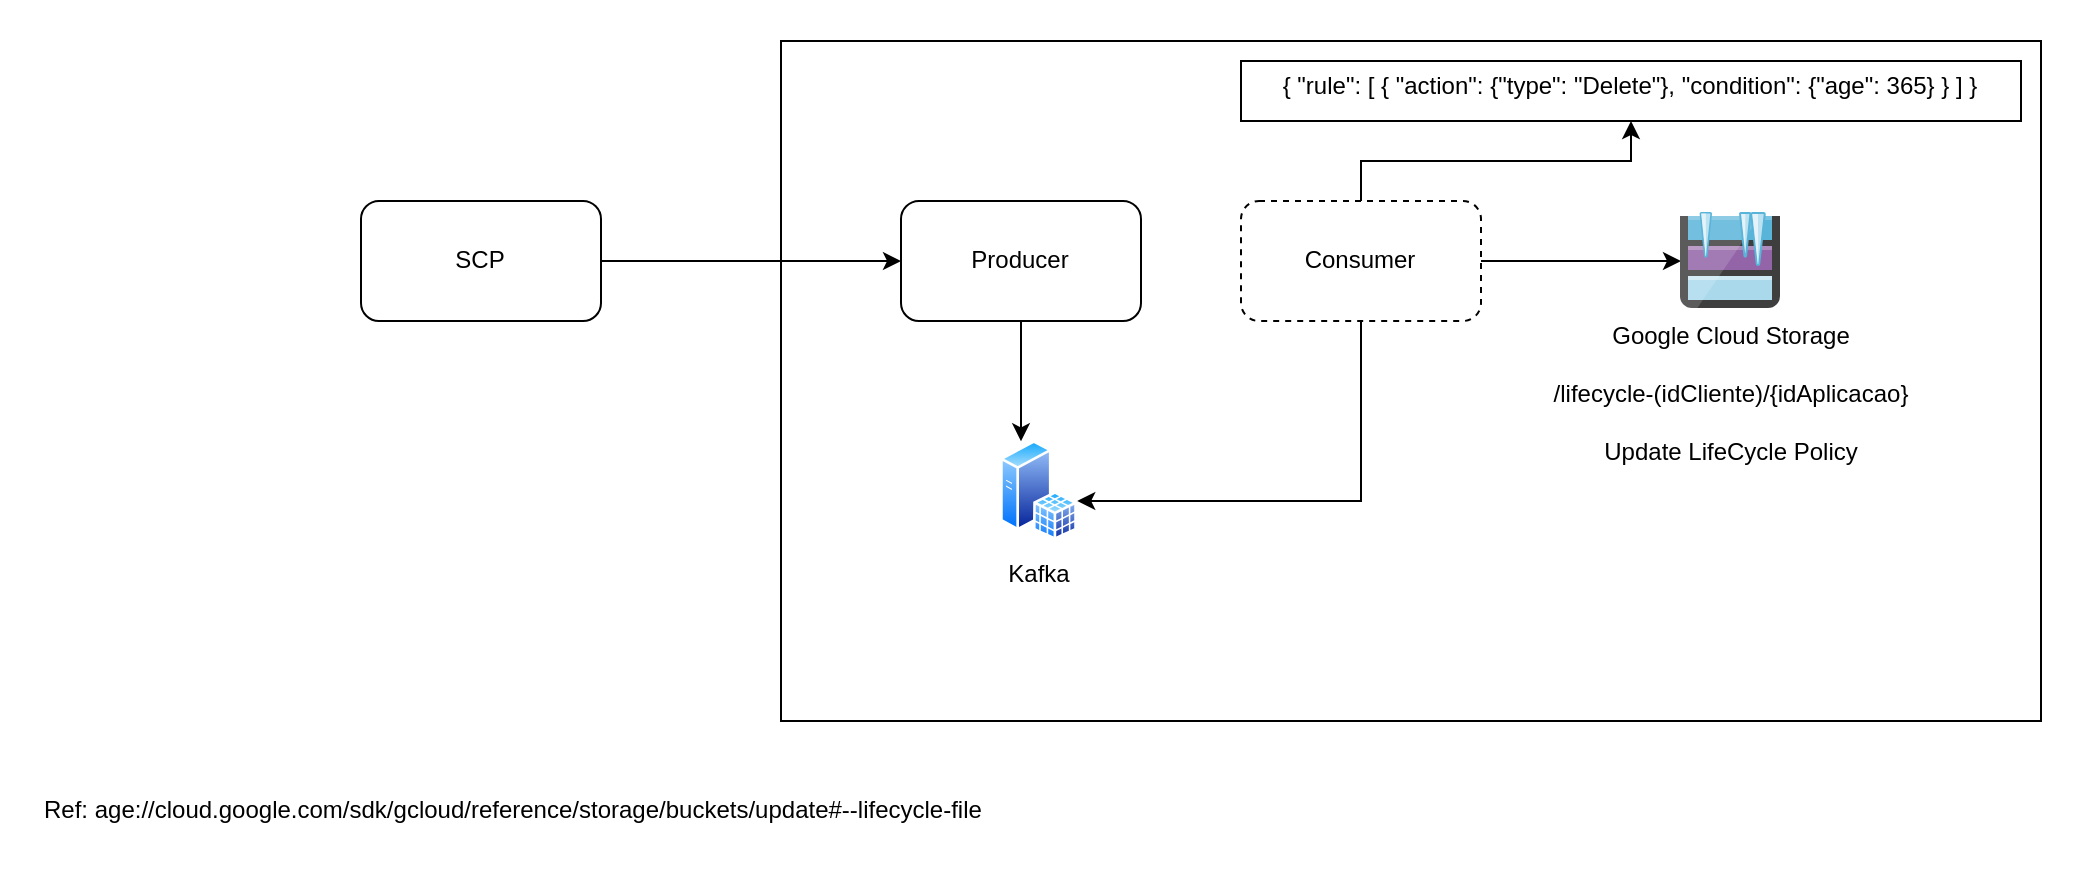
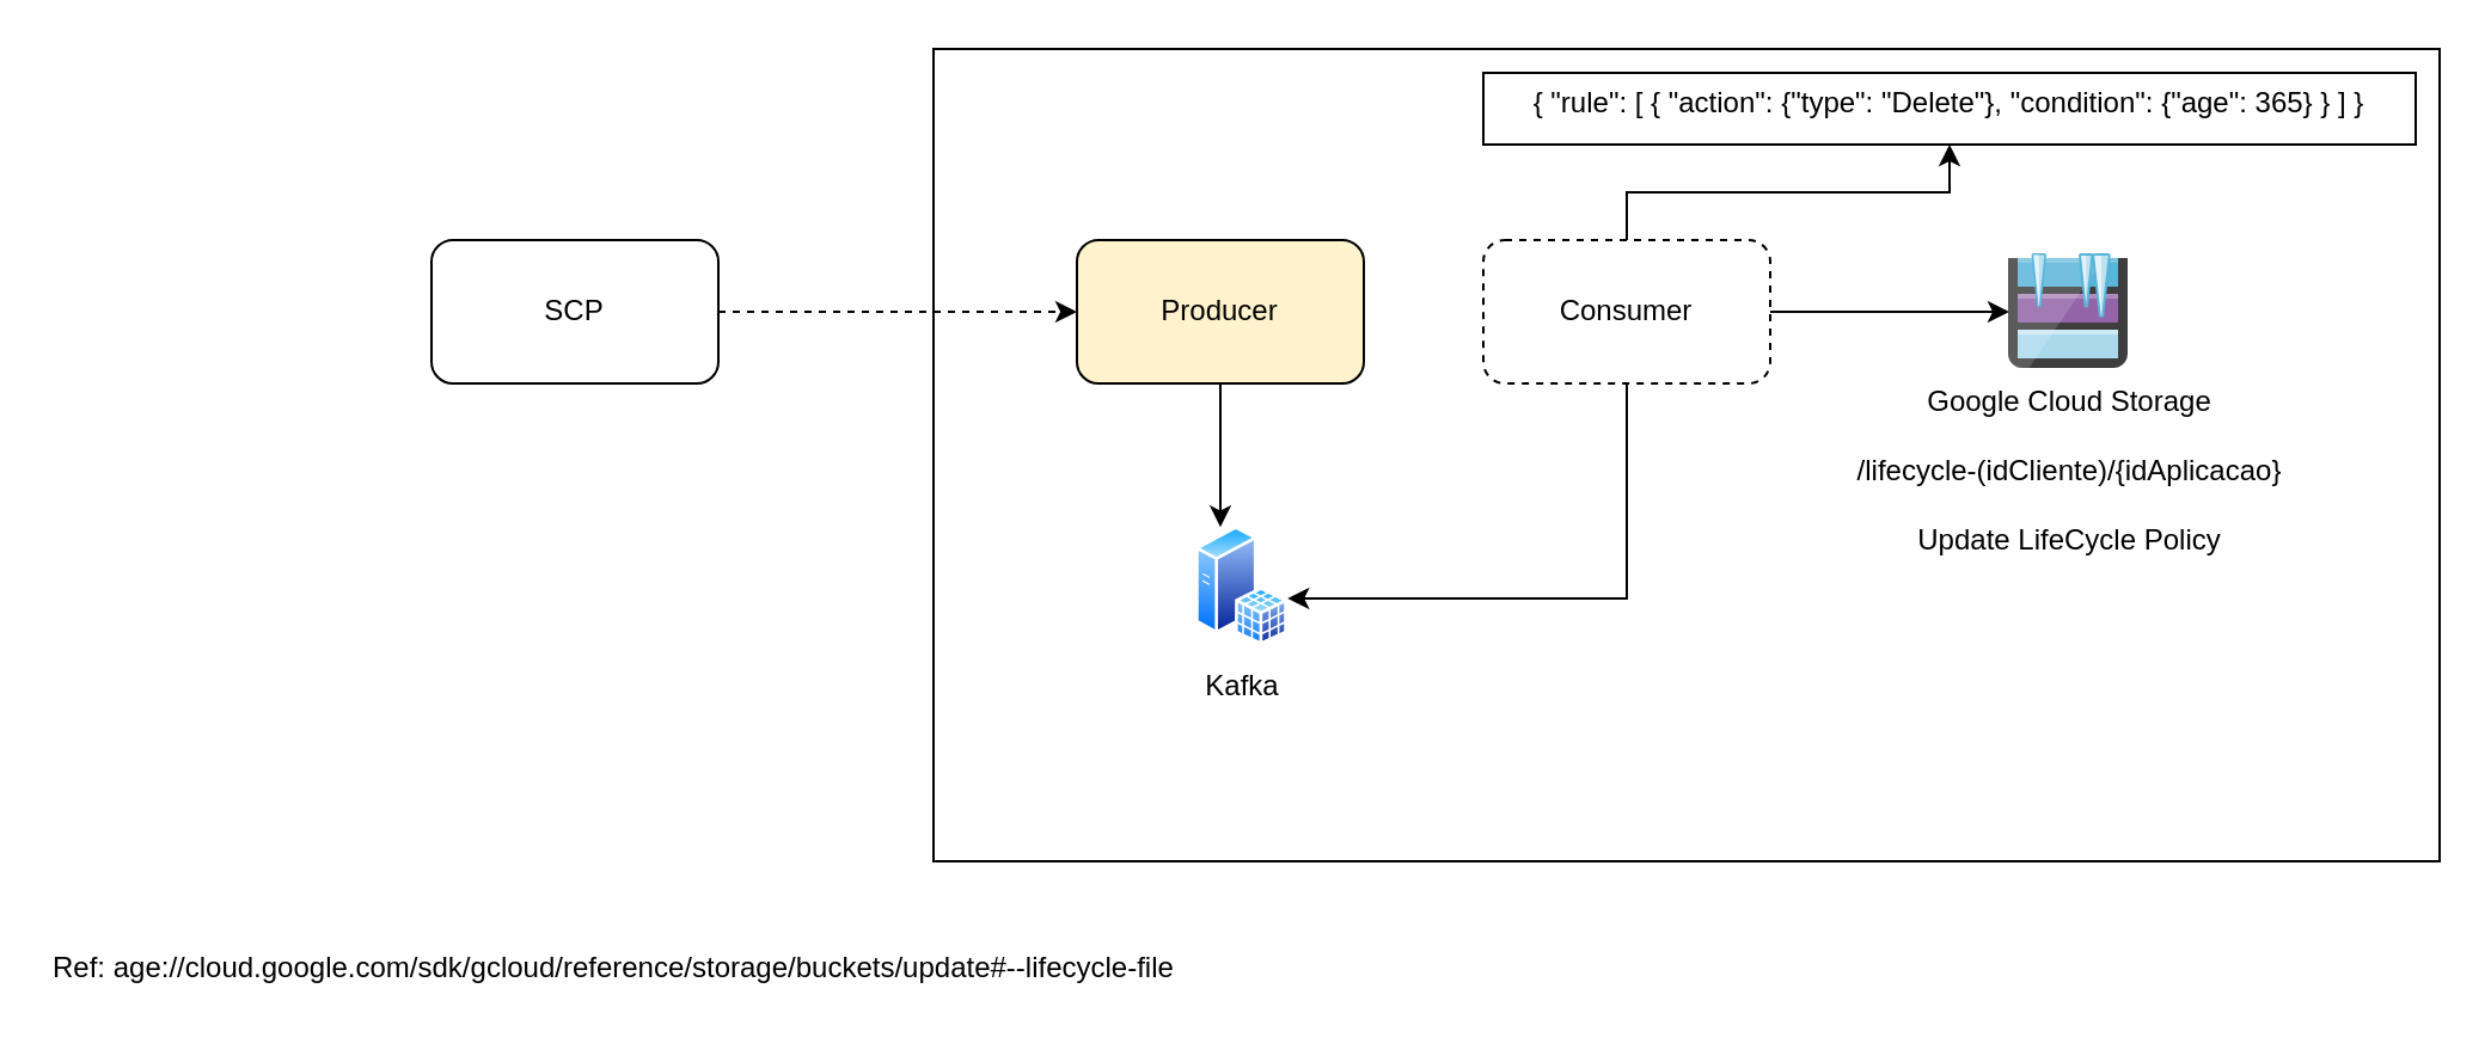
- <mxCell id="4" style="edgeStyle=orthogonalEdgeStyle;rounded=0;orthogonalLoop=1;jettySize=auto;html=1;" edge="1" parent="1" source="2" target="6"><mxGeometry relative="1" as="geometry" /></mxCell>
+ <mxCell id="4" style="edgeStyle=orthogonalEdgeStyle;rounded=0;orthogonalLoop=1;jettySize=auto;html=1;dashed=1;" edge="1" parent="1" source="2" target="6"><mxGeometry relative="1" as="geometry" /></mxCell>
- <mxCell id="6" value="Producer" style="rounded=1;whiteSpace=wrap;html=1;" vertex="1" parent="1"><mxGeometry x="450" y="100" width="120" height="60" as="geometry" /></mxCell>
+ <mxCell id="6" value="Producer" style="rounded=1;whiteSpace=wrap;html=1;fillColor=#fff2cc;" vertex="1" parent="1"><mxGeometry x="450" y="100" width="120" height="60" as="geometry" /></mxCell>
